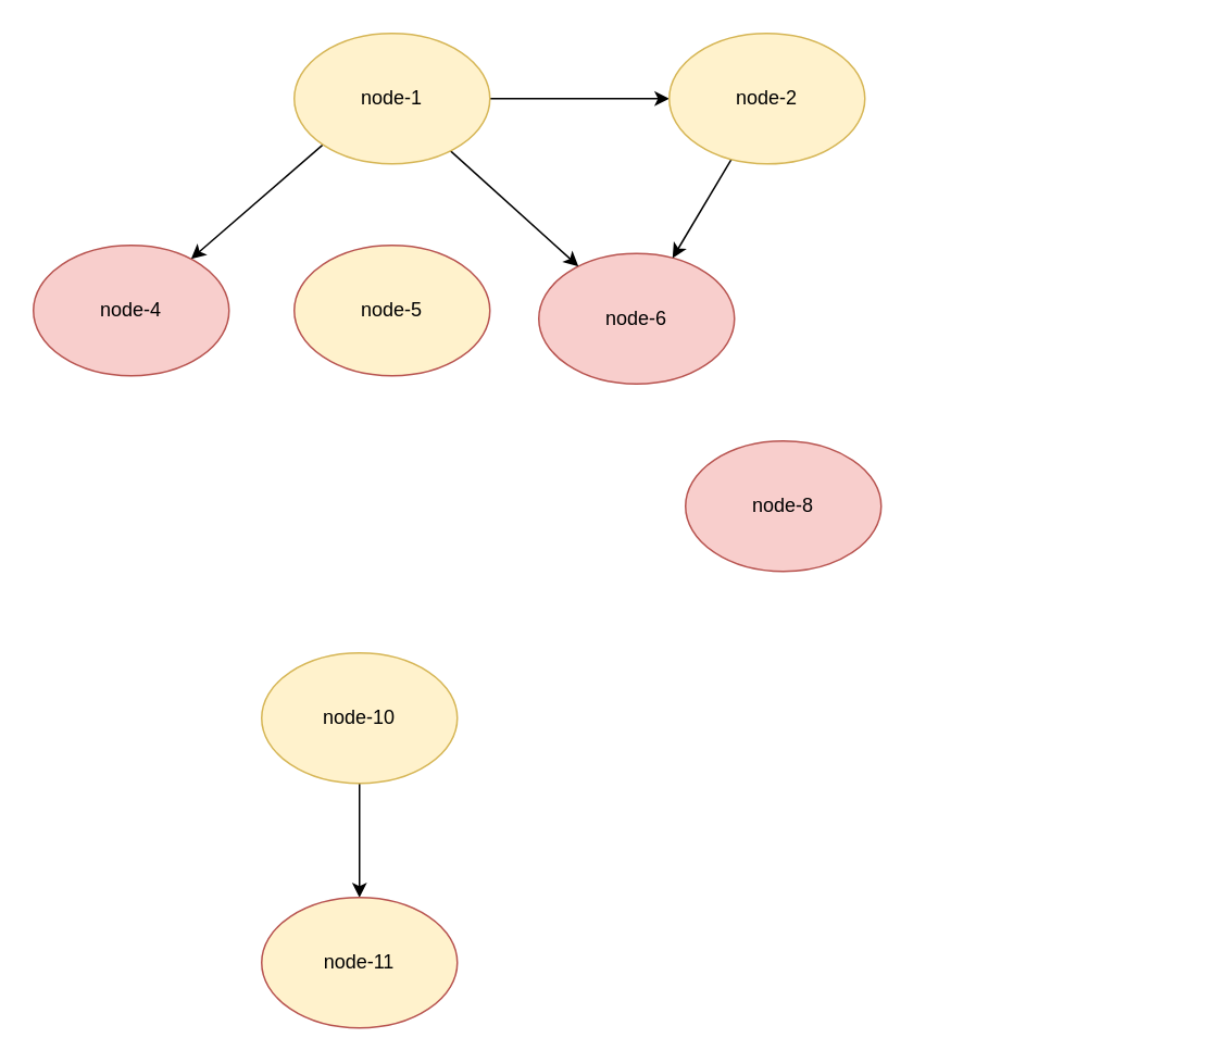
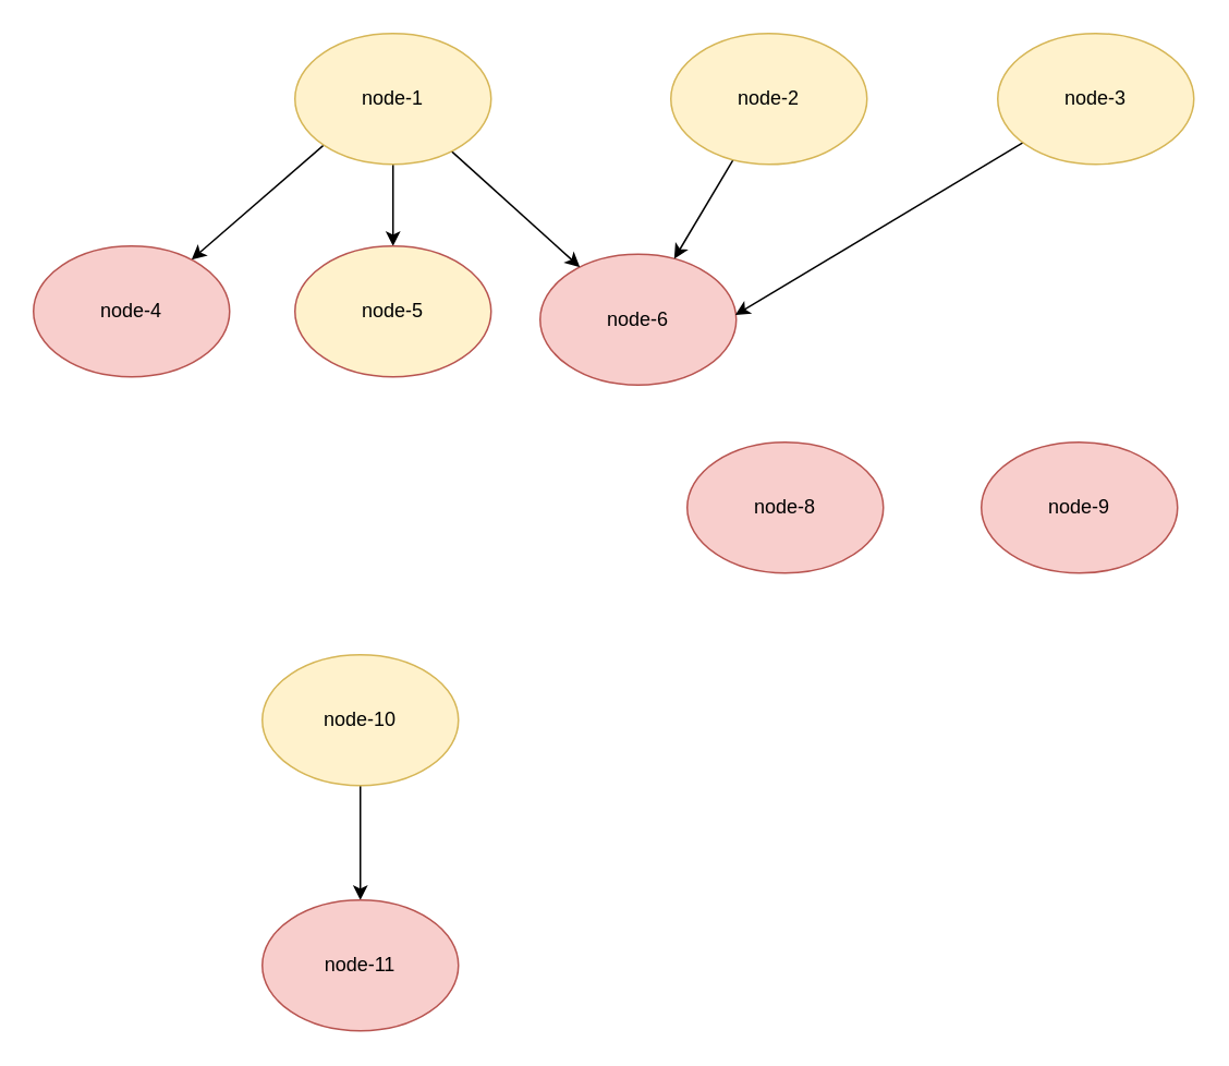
- <mxCell id="3" style="rounded=0;orthogonalLoop=1;jettySize=auto;html=1;" edge="1" parent="1" source="6" target="15"><mxGeometry relative="1" as="geometry" /></mxCell>
+ <mxCell id="3" style="rounded=0;orthogonalLoop=1;jettySize=auto;html=1;" edge="1" parent="1" source="6" target="7"><mxGeometry relative="1" as="geometry" /></mxCell>
+ <mxCell id="10" value="node-3" style="ellipse;whiteSpace=wrap;html=1;fillColor=#fff2cc;strokeColor=#d6b656;" vertex="1" parent="1"><mxGeometry x="610" y="20" width="120" height="80" as="geometry" /></mxCell>
+ <mxCell id="9" style="rounded=0;orthogonalLoop=1;jettySize=auto;html=1;entryX=0.995;entryY=0.465;entryDx=0;entryDy=0;entryPerimeter=0;" edge="1" parent="1" source="10" target="2"><mxGeometry relative="1" as="geometry" /></mxCell>
+ <mxCell id="16" value="node-9" style="ellipse;whiteSpace=wrap;html=1;fillColor=#f8cecc;strokeColor=#b85450;" vertex="1" parent="1"><mxGeometry x="600" y="270" width="120" height="80" as="geometry" /></mxCell>
- <mxCell id="17" value="node-11" style="ellipse;whiteSpace=wrap;html=1;fillColor=#fff2cc;strokeColor=#b85450;" vertex="1" parent="1"><mxGeometry x="160" y="550" width="120" height="80" as="geometry" /></mxCell>
+ <mxCell id="17" value="node-11" style="ellipse;whiteSpace=wrap;html=1;fillColor=#f8cecc;strokeColor=#b85450;" vertex="1" parent="1"><mxGeometry x="160" y="550" width="120" height="80" as="geometry" /></mxCell>
